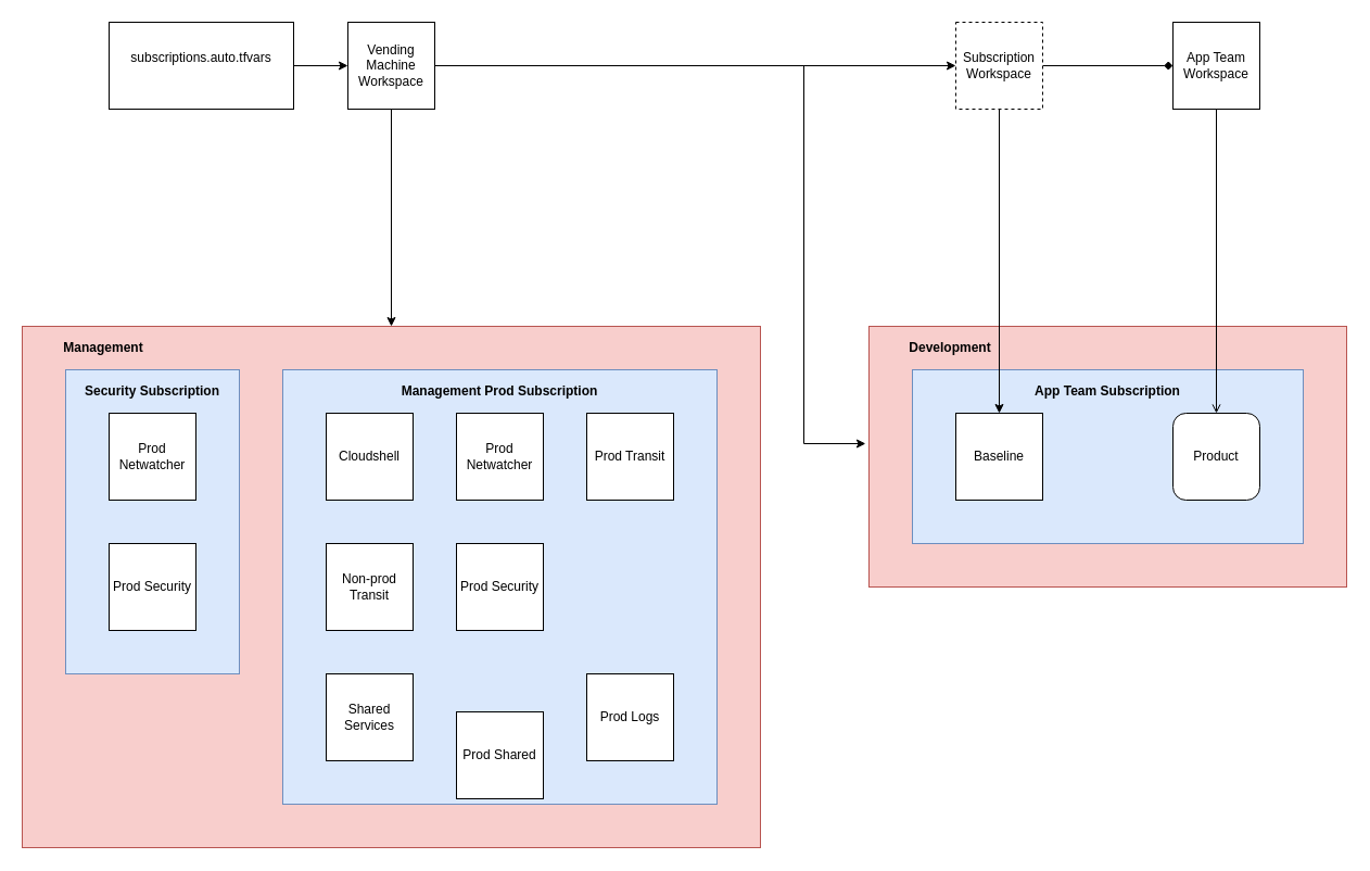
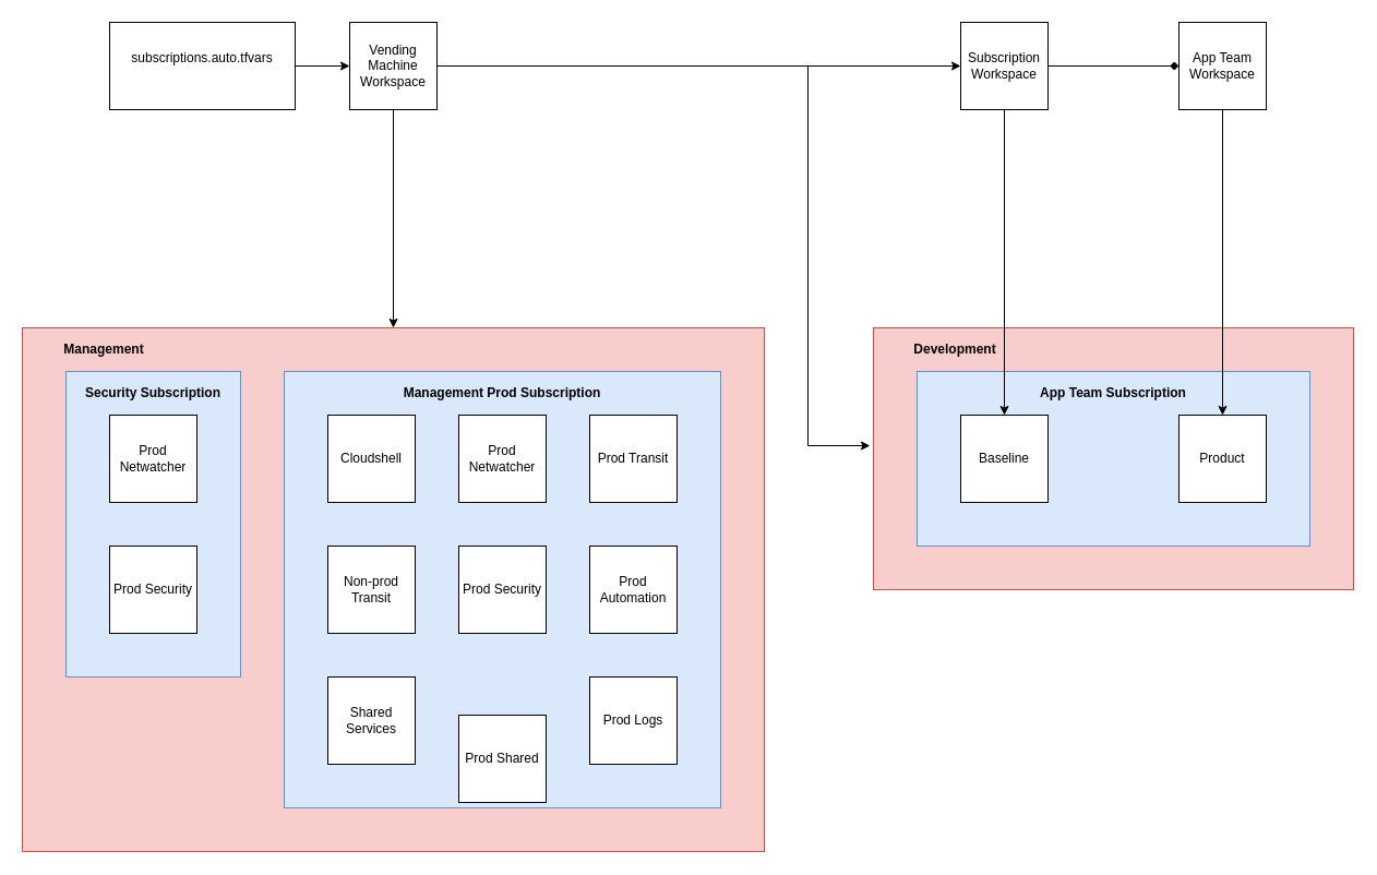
- <mxCell id="6" value="Subscription Workspace" style="whiteSpace=wrap;html=1;aspect=fixed;dashed=1;" parent="1" vertex="1"><mxGeometry x="880" y="20" width="80" height="80" as="geometry" /></mxCell>
+ <mxCell id="6" value="Subscription Workspace" style="whiteSpace=wrap;html=1;aspect=fixed;" parent="1" vertex="1"><mxGeometry x="880" y="20" width="80" height="80" as="geometry" /></mxCell>
- <mxCell id="37" style="edgeStyle=orthogonalEdgeStyle;rounded=0;orthogonalLoop=1;jettySize=auto;html=1;endArrow=open;" edge="1" parent="1" source="28" target="33"><mxGeometry relative="1" as="geometry" /></mxCell>
+ <mxCell id="37" style="edgeStyle=orthogonalEdgeStyle;rounded=0;orthogonalLoop=1;jettySize=auto;html=1;" edge="1" parent="1" source="28" target="33"><mxGeometry relative="1" as="geometry" /></mxCell>
- <mxCell id="33" value="&lt;div&gt;Product&lt;/div&gt;" style="whiteSpace=wrap;html=1;aspect=fixed;rounded=1;" vertex="1" parent="29"><mxGeometry x="280" y="80" width="80" height="80" as="geometry" /></mxCell>
+ <mxCell id="33" value="&lt;div&gt;Product&lt;/div&gt;" style="whiteSpace=wrap;html=1;aspect=fixed;" vertex="1" parent="29"><mxGeometry x="280" y="80" width="80" height="80" as="geometry" /></mxCell>
+ <mxCell id="21" value="&lt;div&gt;Prod Automation&lt;br&gt;&lt;/div&gt;" style="whiteSpace=wrap;html=1;aspect=fixed;" vertex="1" parent="9"><mxGeometry x="520" y="200" width="80" height="80" as="geometry" /></mxCell>
